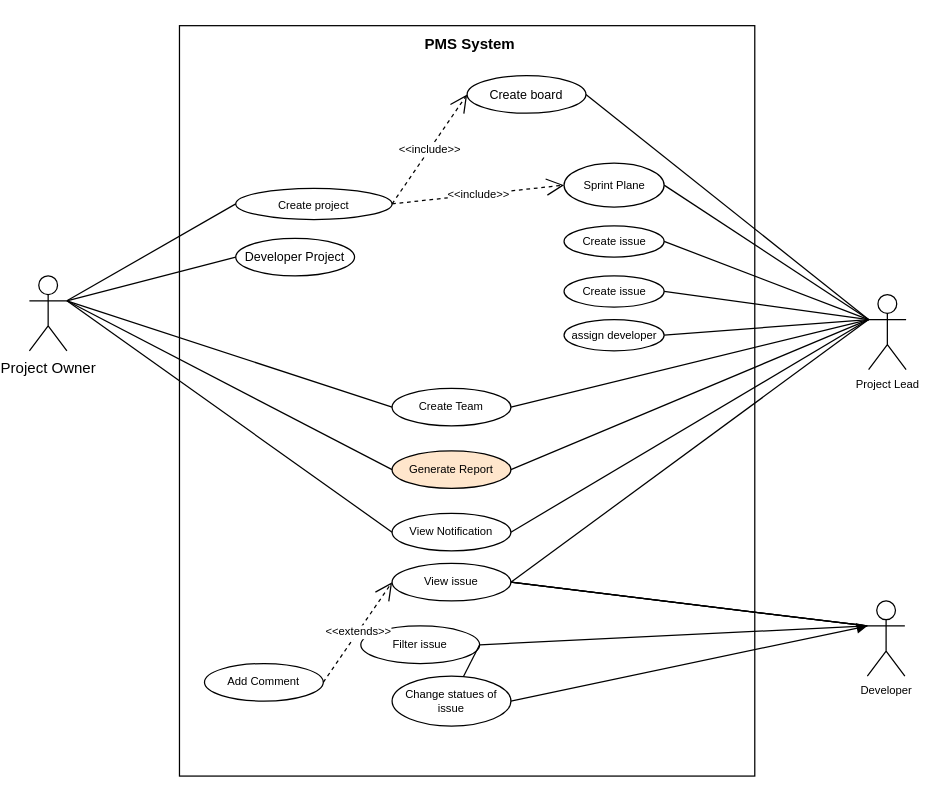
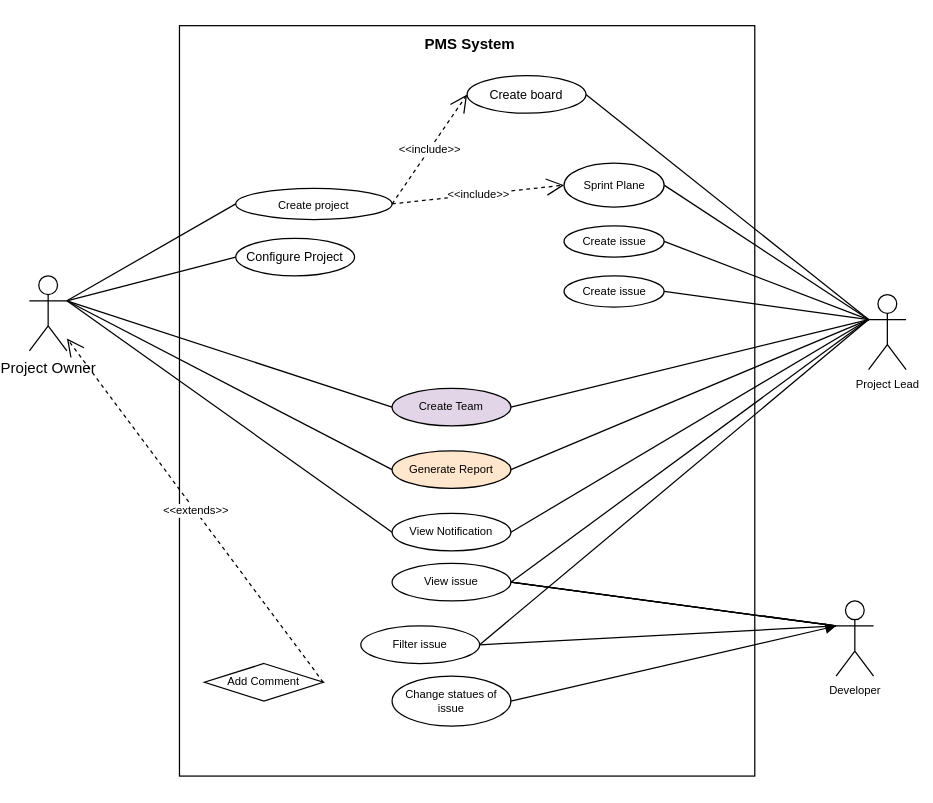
- <mxCell id="5" value="&lt;font size=&quot;1&quot;&gt;Developer Project&lt;/font&gt;" style="ellipse;whiteSpace=wrap;html=1;" parent="1" vertex="1"><mxGeometry x="185" y="190" width="95" height="30" as="geometry" /></mxCell>
+ <mxCell id="5" value="&lt;font size=&quot;1&quot;&gt;Configure Project&lt;/font&gt;" style="ellipse;whiteSpace=wrap;html=1;" parent="1" vertex="1"><mxGeometry x="185" y="190" width="95" height="30" as="geometry" /></mxCell>
- <mxCell id="27" value="" style="endArrow=none;html=1;rounded=0;fontSize=9;entryX=0;entryY=0.333;entryDx=0;entryDy=0;entryPerimeter=0;exitX=1;exitY=0.5;exitDx=0;exitDy=0;" parent="1" source="22" target="12" edge="1"><mxGeometry width="50" height="50" relative="1" as="geometry"><mxPoint x="260" y="290" as="sourcePoint" /><mxPoint x="310" y="240" as="targetPoint" /></mxGeometry></mxCell>
- <mxCell id="22" value="assign developer" style="ellipse;whiteSpace=wrap;html=1;fontSize=9;" parent="1" vertex="1"><mxGeometry x="447.5" y="255" width="80" height="25" as="geometry" /></mxCell>
- <mxCell id="6" value="Create Team" style="ellipse;whiteSpace=wrap;html=1;fontSize=9;" parent="1" vertex="1"><mxGeometry x="310" y="310" width="95" height="30" as="geometry" /></mxCell>
+ <mxCell id="6" value="Create Team" style="ellipse;whiteSpace=wrap;html=1;fontSize=9;fillColor=#e1d5e7;" parent="1" vertex="1"><mxGeometry x="310" y="310" width="95" height="30" as="geometry" /></mxCell>
- <mxCell id="33" value="&amp;lt;&amp;lt;extends&amp;gt;&amp;gt;" style="endArrow=open;endSize=12;dashed=1;html=1;rounded=0;fontSize=9;entryX=0;entryY=0.5;entryDx=0;entryDy=0;exitX=1;exitY=0.5;exitDx=0;exitDy=0;" parent="1" source="28" target="18" edge="1"><mxGeometry width="160" relative="1" as="geometry"><mxPoint x="210" y="380" as="sourcePoint" /><mxPoint x="370" y="380" as="targetPoint" /></mxGeometry></mxCell>
+ <mxCell id="33" value="&amp;lt;&amp;lt;extends&amp;gt;&amp;gt;" style="endArrow=open;endSize=12;dashed=1;html=1;rounded=0;fontSize=9;exitX=1;exitY=0.5;exitDx=0;exitDy=0;" parent="1" source="28" target="3" edge="1"><mxGeometry width="160" relative="1" as="geometry"><mxPoint x="210" y="380" as="sourcePoint" /><mxPoint x="370" y="380" as="targetPoint" /></mxGeometry></mxCell>
- <mxCell id="34" value="Developer" style="shape=umlActor;verticalLabelPosition=bottom;verticalAlign=top;html=1;fontSize=9;" parent="1" vertex="1"><mxGeometry x="690" y="480" width="30" height="60" as="geometry" /></mxCell>
+ <mxCell id="34" value="Developer" style="shape=umlActor;verticalLabelPosition=bottom;verticalAlign=top;html=1;fontSize=9;" parent="1" vertex="1"><mxGeometry x="665" y="480" width="30" height="60" as="geometry" /></mxCell>
- <mxCell id="32" value="" style="endArrow=none;html=1;rounded=0;fontSize=9;exitX=1;exitY=0.5;exitDx=0;exitDy=0;" parent="1" source="19" target="20" edge="1"><mxGeometry width="50" height="50" relative="1" as="geometry"><mxPoint x="260" y="400" as="sourcePoint" /><mxPoint x="310" y="350" as="targetPoint" /></mxGeometry></mxCell>
+ <mxCell id="32" value="" style="endArrow=none;html=1;rounded=0;fontSize=9;entryX=0;entryY=0.333;entryDx=0;entryDy=0;entryPerimeter=0;exitX=1;exitY=0.5;exitDx=0;exitDy=0;" parent="1" source="19" target="12" edge="1"><mxGeometry width="50" height="50" relative="1" as="geometry"><mxPoint x="260" y="400" as="sourcePoint" /><mxPoint x="310" y="350" as="targetPoint" /></mxGeometry></mxCell>
- <mxCell id="28" value="Add Comment" style="ellipse;whiteSpace=wrap;html=1;fontSize=9;" parent="1" vertex="1"><mxGeometry x="160" y="530" width="95" height="30" as="geometry" /></mxCell>
+ <mxCell id="28" value="Add Comment" style="rhombus;whiteSpace=wrap;html=1;fontSize=9;" parent="1" vertex="1"><mxGeometry x="160" y="530" width="95" height="30" as="geometry" /></mxCell>
